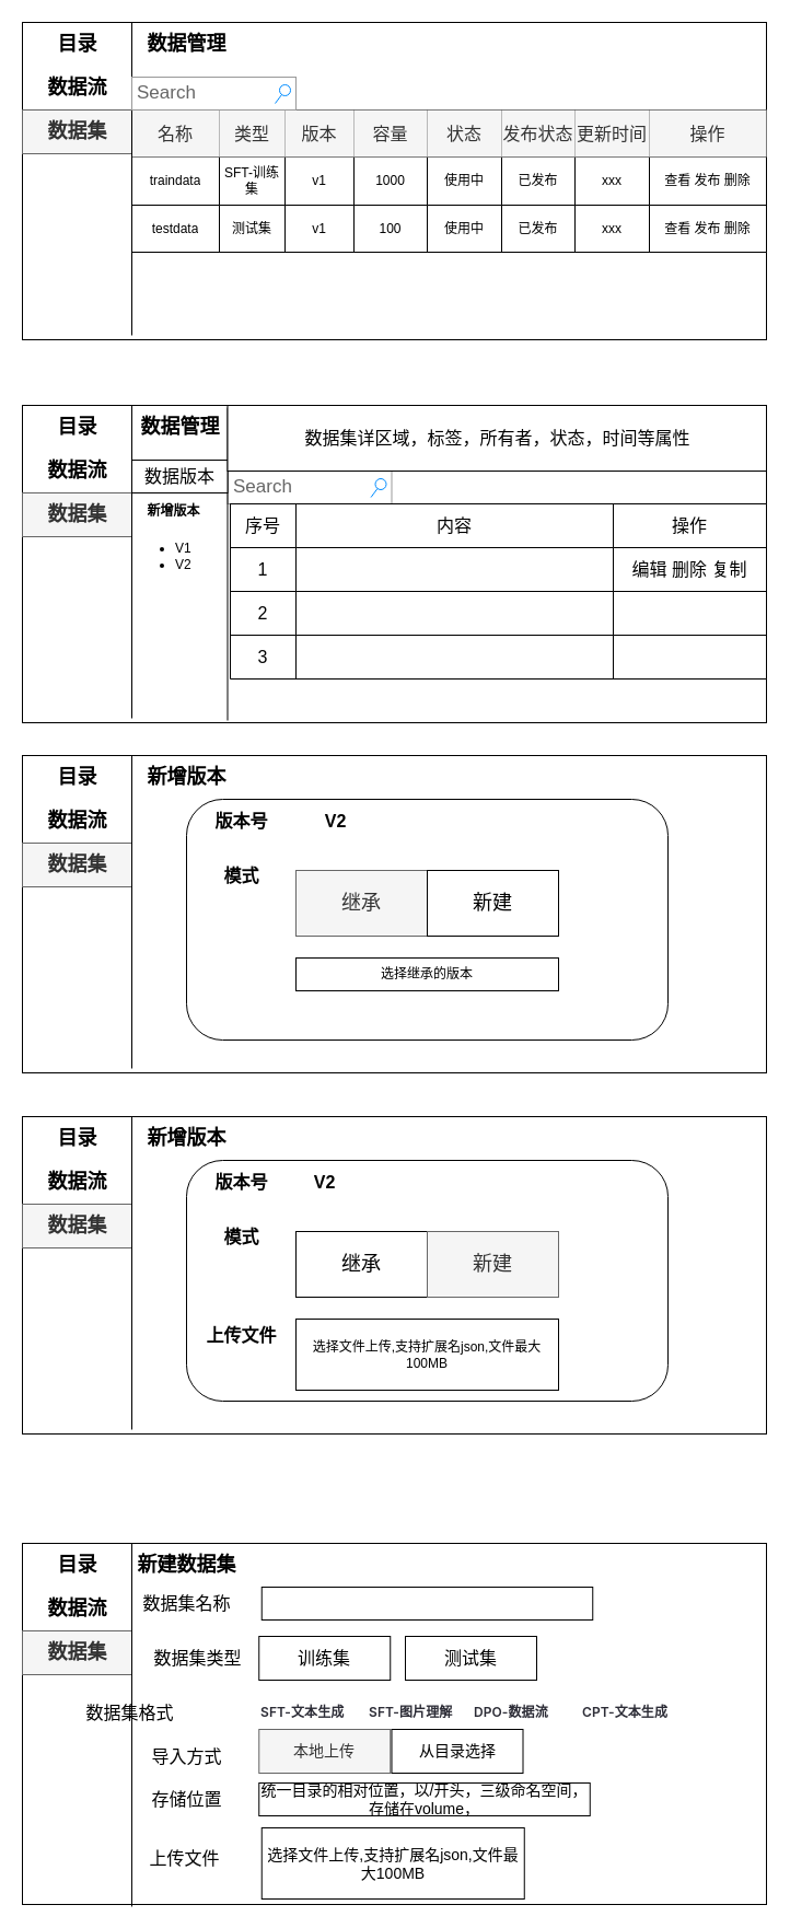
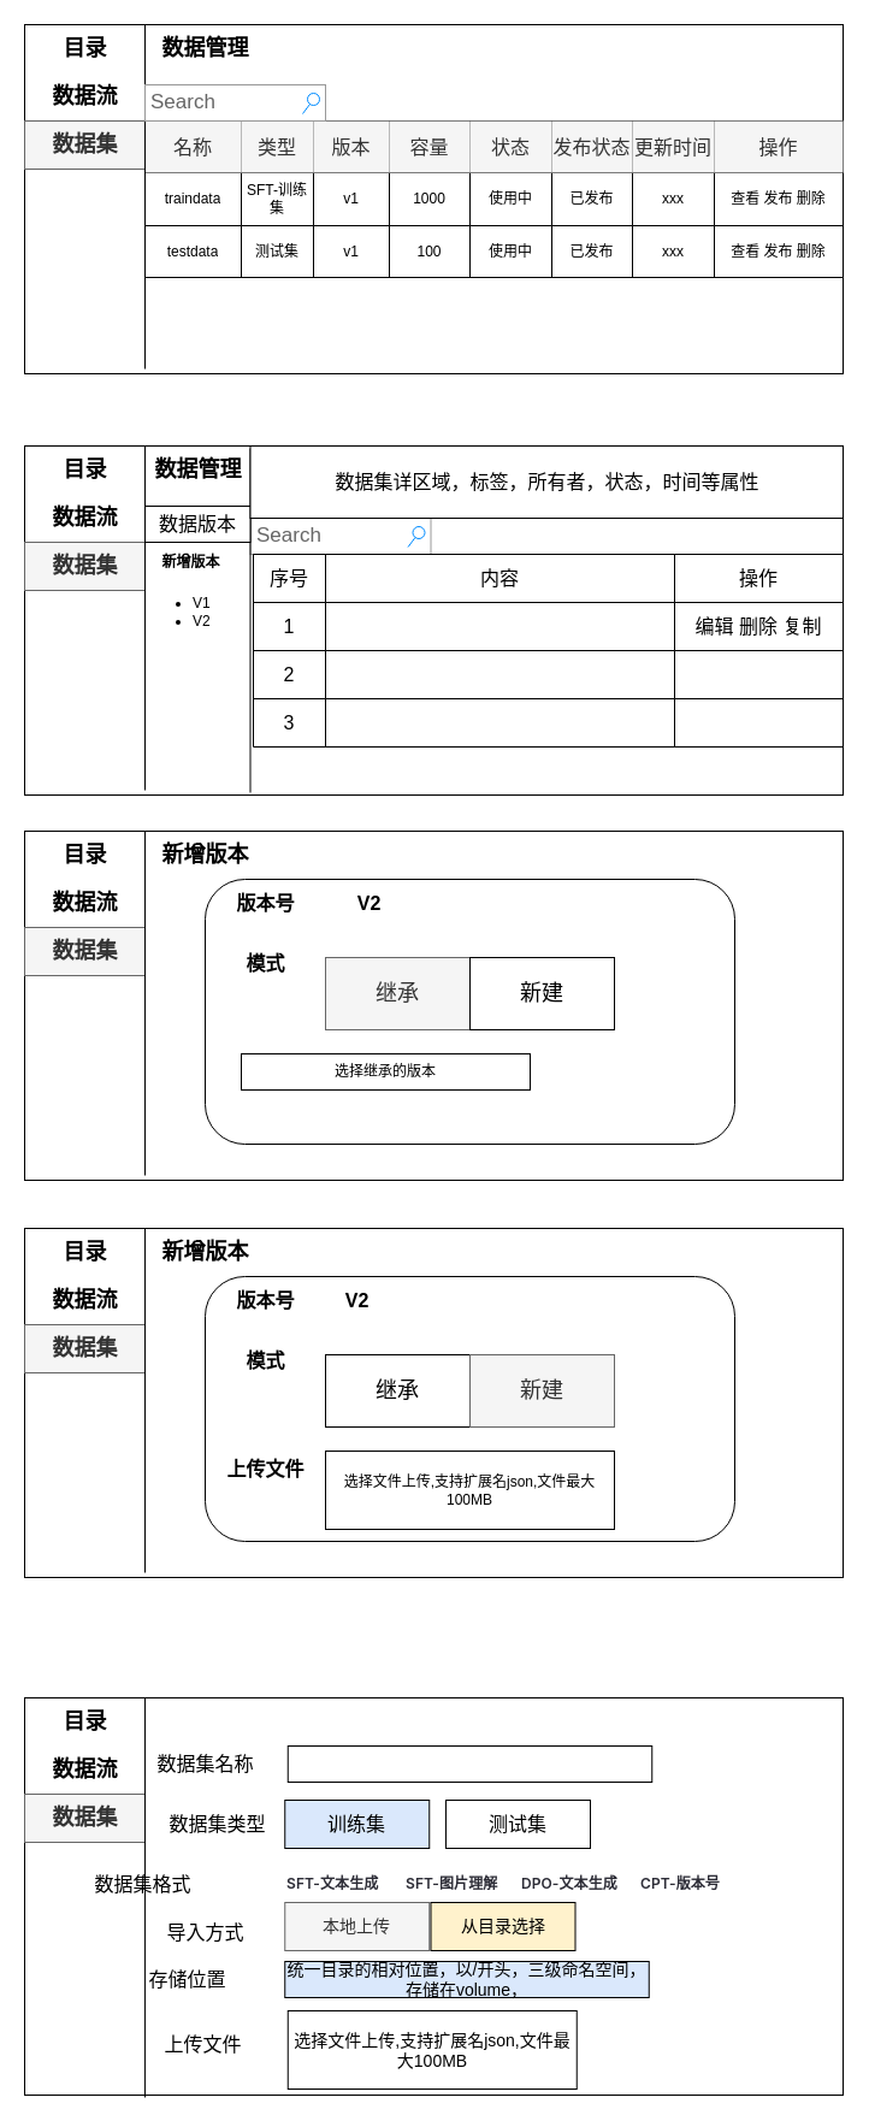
- <mxCell id="77" value="选择继承的版本" style="rounded=0;whiteSpace=wrap;html=1;" vertex="1" parent="1"><mxGeometry x="270" y="875" width="240" height="30" as="geometry" /></mxCell>
+ <mxCell id="77" value="选择继承的版本" style="rounded=0;whiteSpace=wrap;html=1;" vertex="1" parent="1"><mxGeometry x="200" y="875" width="240" height="30" as="geometry" /></mxCell>
- <mxCell id="98" value="新建数据集" style="text;strokeColor=none;fillColor=none;html=1;fontSize=18;fontStyle=1;verticalAlign=middle;align=center;" vertex="1" parent="1"><mxGeometry x="120" y="1410" width="100" height="40" as="geometry" /></mxCell>
- <mxCell id="102" value="训练集" style="rounded=0;whiteSpace=wrap;html=1;fontSize=16;" vertex="1" parent="1"><mxGeometry x="236.25" y="1495" width="120" height="40" as="geometry" /></mxCell>
+ <mxCell id="102" value="训练集" style="rounded=0;whiteSpace=wrap;html=1;fontSize=16;fillColor=#dae8fc;" vertex="1" parent="1"><mxGeometry x="236.25" y="1495" width="120" height="40" as="geometry" /></mxCell>
- <mxCell id="106" value="&lt;h3 data-spm-anchor-id=&quot;5176.292.0.i17.26db1db81DBOO0&quot; style=&quot;box-sizing: border-box; font-weight: 600; line-height: 1.778; margin: 0.571em 0px; font-size: 1em; color: rgb(44, 44, 54); font-family: -apple-system, BlinkMacSystemFont, &amp;quot;Segoe UI&amp;quot;, &amp;quot;Noto Sans&amp;quot;, Helvetica, Arial, sans-serif, &amp;quot;Apple Color Emoji&amp;quot;, &amp;quot;Segoe UI Emoji&amp;quot;; font-style: normal; font-variant-ligatures: normal; font-variant-caps: normal; letter-spacing: 0.08px; orphans: 2; text-align: start; text-indent: 0px; text-transform: none; widows: 2; word-spacing: 0px; -webkit-text-stroke-width: 0px; white-space: normal; background-color: rgb(255, 255, 255); text-decoration-thickness: initial; text-decoration-style: initial; text-decoration-color: initial;&quot;&gt;DPO-数据流&lt;/h3&gt;" style="text;whiteSpace=wrap;html=1;" vertex="1" parent="1"><mxGeometry x="431.25" y="1540" width="110" height="60" as="geometry" /></mxCell>
+ <mxCell id="106" value="&lt;h3 data-spm-anchor-id=&quot;5176.292.0.i17.26db1db81DBOO0&quot; style=&quot;box-sizing: border-box; font-weight: 600; line-height: 1.778; margin: 0.571em 0px; font-size: 1em; color: rgb(44, 44, 54); font-family: -apple-system, BlinkMacSystemFont, &amp;quot;Segoe UI&amp;quot;, &amp;quot;Noto Sans&amp;quot;, Helvetica, Arial, sans-serif, &amp;quot;Apple Color Emoji&amp;quot;, &amp;quot;Segoe UI Emoji&amp;quot;; font-style: normal; font-variant-ligatures: normal; font-variant-caps: normal; letter-spacing: 0.08px; orphans: 2; text-align: start; text-indent: 0px; text-transform: none; widows: 2; word-spacing: 0px; -webkit-text-stroke-width: 0px; white-space: normal; background-color: rgb(255, 255, 255); text-decoration-thickness: initial; text-decoration-style: initial; text-decoration-color: initial;&quot;&gt;DPO-文本生成&lt;/h3&gt;" style="text;whiteSpace=wrap;html=1;" vertex="1" parent="1"><mxGeometry x="431.25" y="1540" width="110" height="60" as="geometry" /></mxCell>
- <mxCell id="105" value="&lt;h3 data-spm-anchor-id=&quot;5176.292.0.i15.26db1db81DBOO0&quot; style=&quot;box-sizing: border-box; font-weight: 600; line-height: 1.778; margin: 0.571em 0px; font-size: 1em; color: rgb(44, 44, 54); font-family: -apple-system, BlinkMacSystemFont, &amp;quot;Segoe UI&amp;quot;, &amp;quot;Noto Sans&amp;quot;, Helvetica, Arial, sans-serif, &amp;quot;Apple Color Emoji&amp;quot;, &amp;quot;Segoe UI Emoji&amp;quot;; font-style: normal; font-variant-ligatures: normal; font-variant-caps: normal; letter-spacing: 0.08px; orphans: 2; text-align: start; text-indent: 0px; text-transform: none; widows: 2; word-spacing: 0px; -webkit-text-stroke-width: 0px; white-space: normal; background-color: rgb(255, 255, 255); text-decoration-thickness: initial; text-decoration-style: initial; text-decoration-color: initial;&quot;&gt;CPT-文本生成&lt;/h3&gt;" style="text;whiteSpace=wrap;html=1;" vertex="1" parent="1"><mxGeometry x="530" y="1540" width="110" height="60" as="geometry" /></mxCell>
+ <mxCell id="105" value="&lt;h3 data-spm-anchor-id=&quot;5176.292.0.i15.26db1db81DBOO0&quot; style=&quot;box-sizing: border-box; font-weight: 600; line-height: 1.778; margin: 0.571em 0px; font-size: 1em; color: rgb(44, 44, 54); font-family: -apple-system, BlinkMacSystemFont, &amp;quot;Segoe UI&amp;quot;, &amp;quot;Noto Sans&amp;quot;, Helvetica, Arial, sans-serif, &amp;quot;Apple Color Emoji&amp;quot;, &amp;quot;Segoe UI Emoji&amp;quot;; font-style: normal; font-variant-ligatures: normal; font-variant-caps: normal; letter-spacing: 0.08px; orphans: 2; text-align: start; text-indent: 0px; text-transform: none; widows: 2; word-spacing: 0px; -webkit-text-stroke-width: 0px; white-space: normal; background-color: rgb(255, 255, 255); text-decoration-thickness: initial; text-decoration-style: initial; text-decoration-color: initial;&quot;&gt;CPT-版本号&lt;/h3&gt;" style="text;whiteSpace=wrap;html=1;" vertex="1" parent="1"><mxGeometry x="530" y="1540" width="110" height="60" as="geometry" /></mxCell>
- <mxCell id="115" value="从目录选择" style="rounded=0;whiteSpace=wrap;html=1;fontSize=14;" vertex="1" parent="1"><mxGeometry x="357.5" y="1580" width="120" height="40" as="geometry" /></mxCell>
+ <mxCell id="115" value="从目录选择" style="rounded=0;whiteSpace=wrap;html=1;fontSize=14;fillColor=#fff2cc;" vertex="1" parent="1"><mxGeometry x="357.5" y="1580" width="120" height="40" as="geometry" /></mxCell>
- <mxCell id="109" value="存储位置" style="text;strokeColor=none;fillColor=none;html=1;fontSize=16;fontStyle=0;verticalAlign=middle;align=center;" vertex="1" parent="1"><mxGeometry x="120" y="1629" width="100" height="30" as="geometry" /></mxCell>
+ <mxCell id="109" value="存储位置" style="text;strokeColor=none;fillColor=none;html=1;fontSize=16;fontStyle=0;verticalAlign=middle;align=center;" vertex="1" parent="1"><mxGeometry x="105" y="1629" width="100" height="30" as="geometry" /></mxCell>
- <mxCell id="110" value="统一目录的相对位置，以/开头，三级命名空间，存储在volume，" style="rounded=0;whiteSpace=wrap;html=1;fontSize=14;" vertex="1" parent="1"><mxGeometry x="236.25" y="1629" width="302.5" height="30" as="geometry" /></mxCell>
+ <mxCell id="110" value="统一目录的相对位置，以/开头，三级命名空间，存储在volume，" style="rounded=0;whiteSpace=wrap;html=1;fontSize=14;fillColor=#dae8fc;" vertex="1" parent="1"><mxGeometry x="236.25" y="1629" width="302.5" height="30" as="geometry" /></mxCell>
